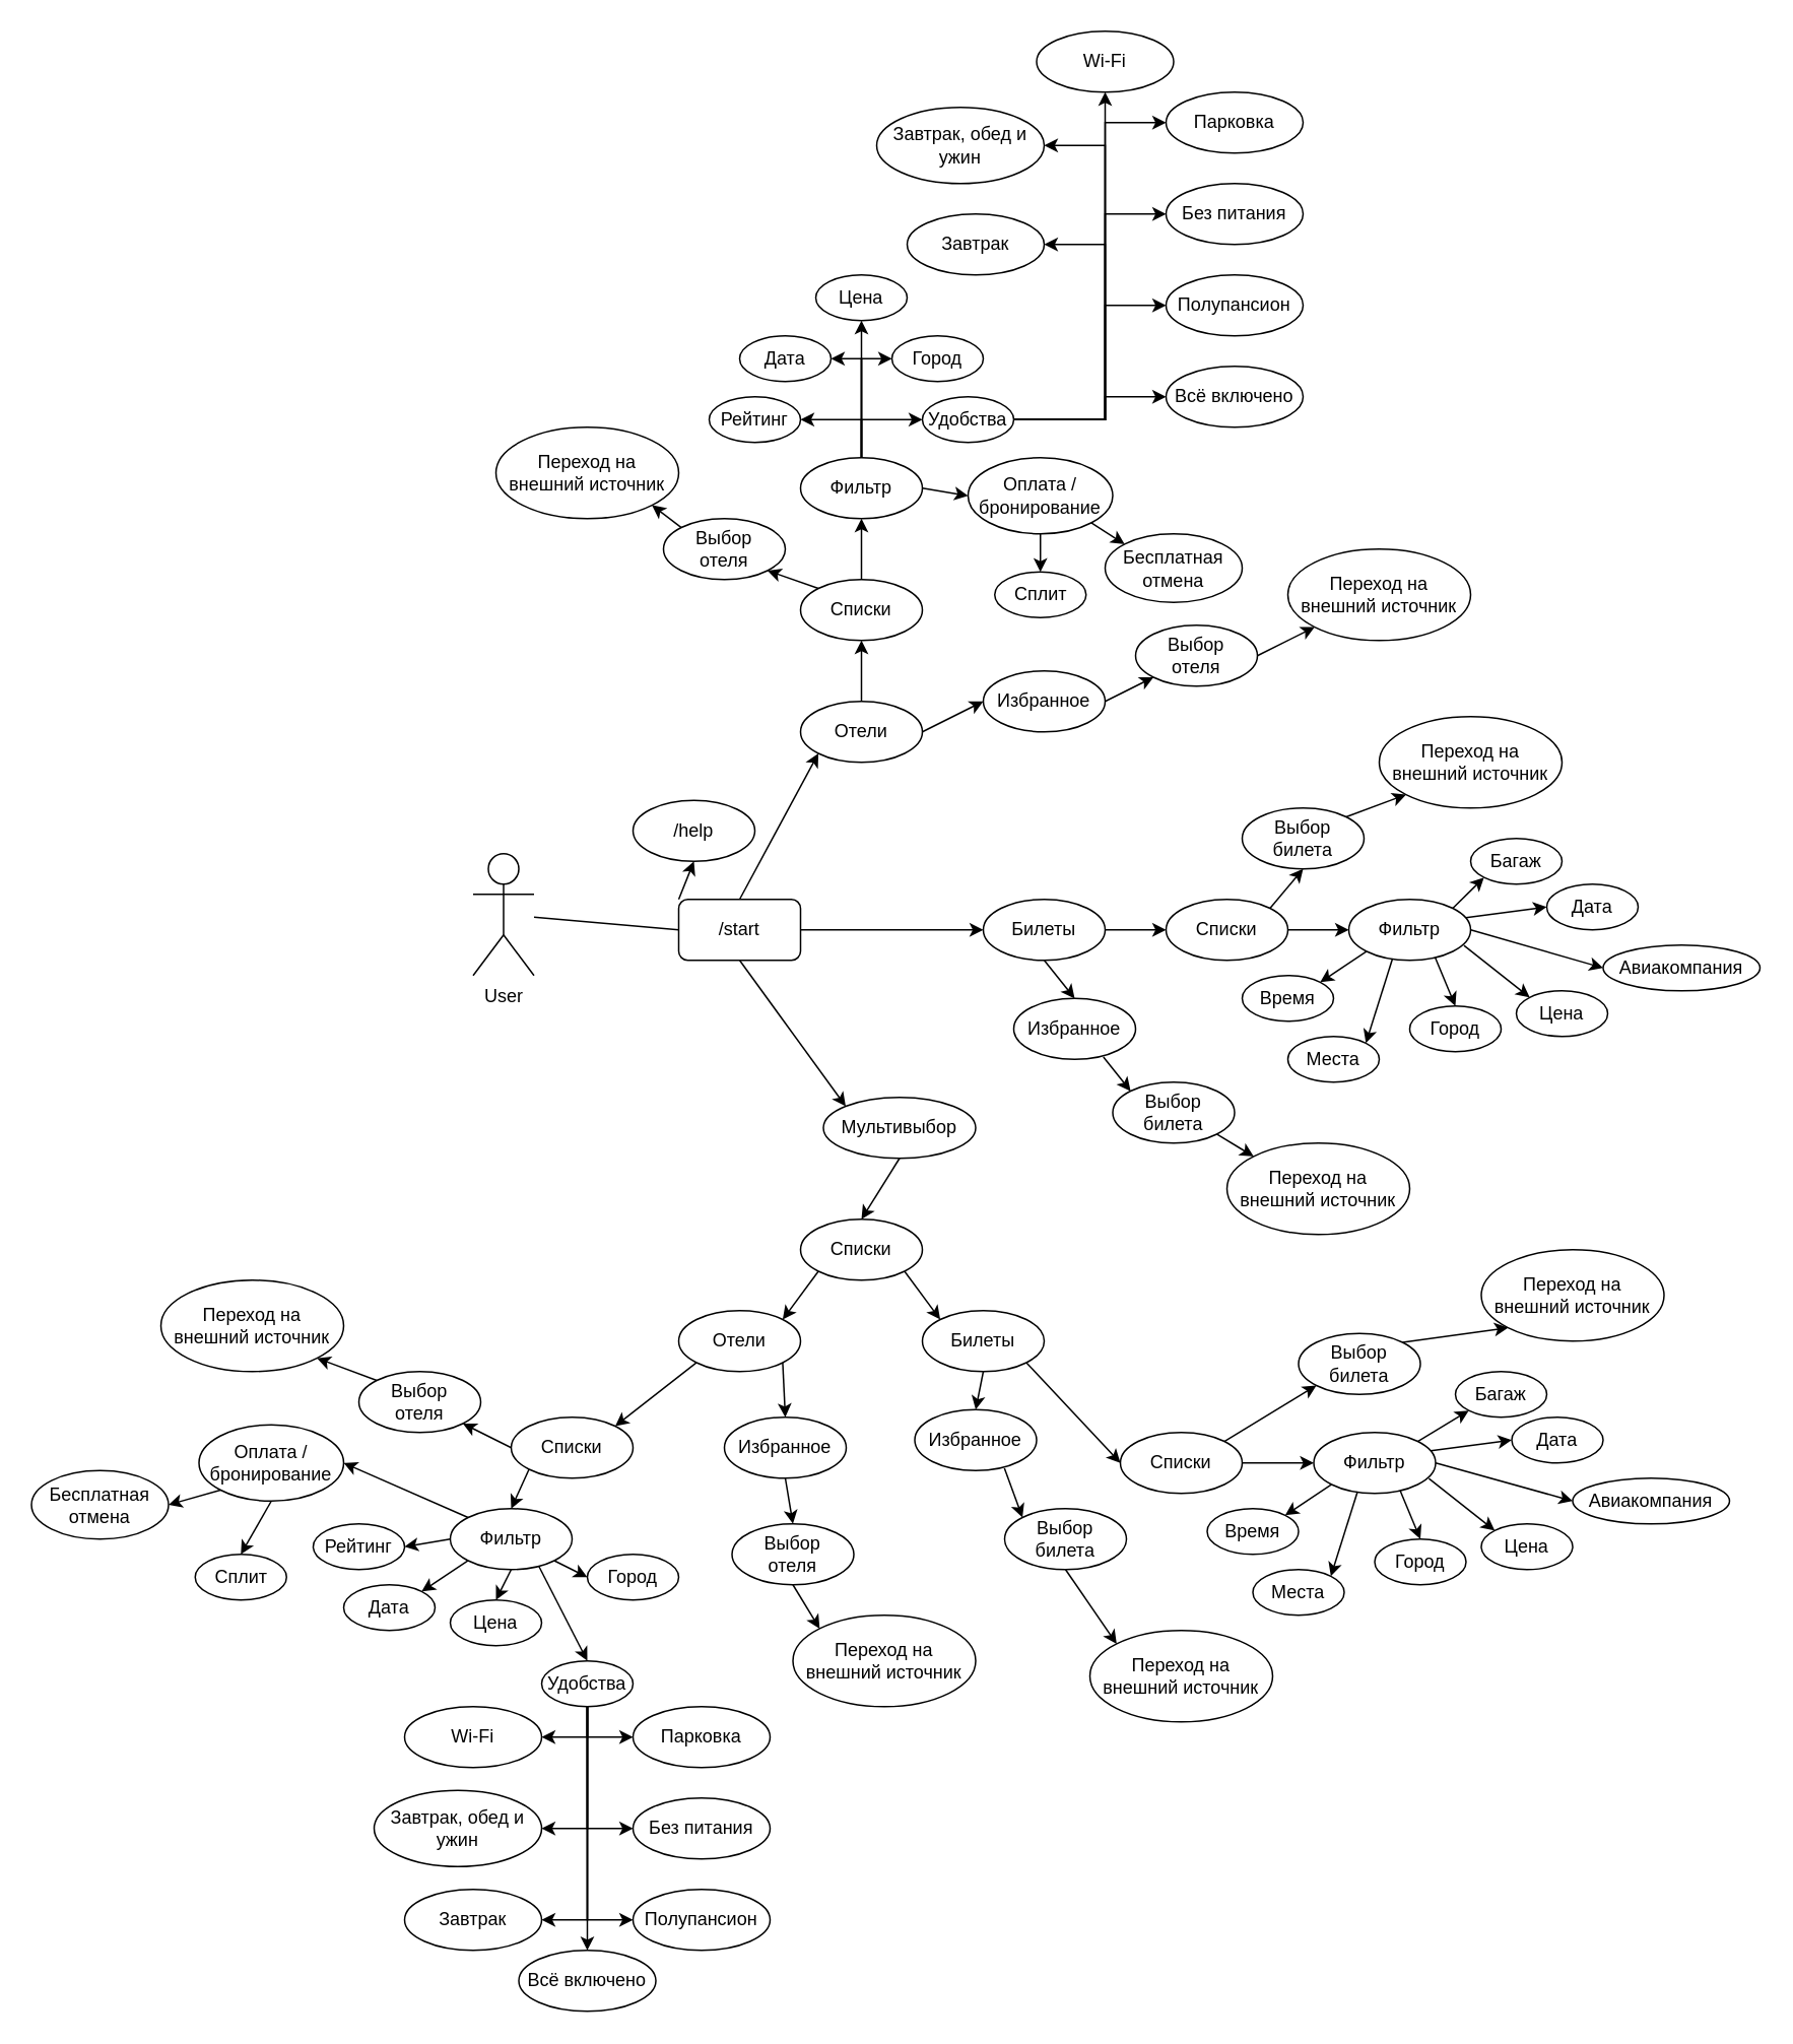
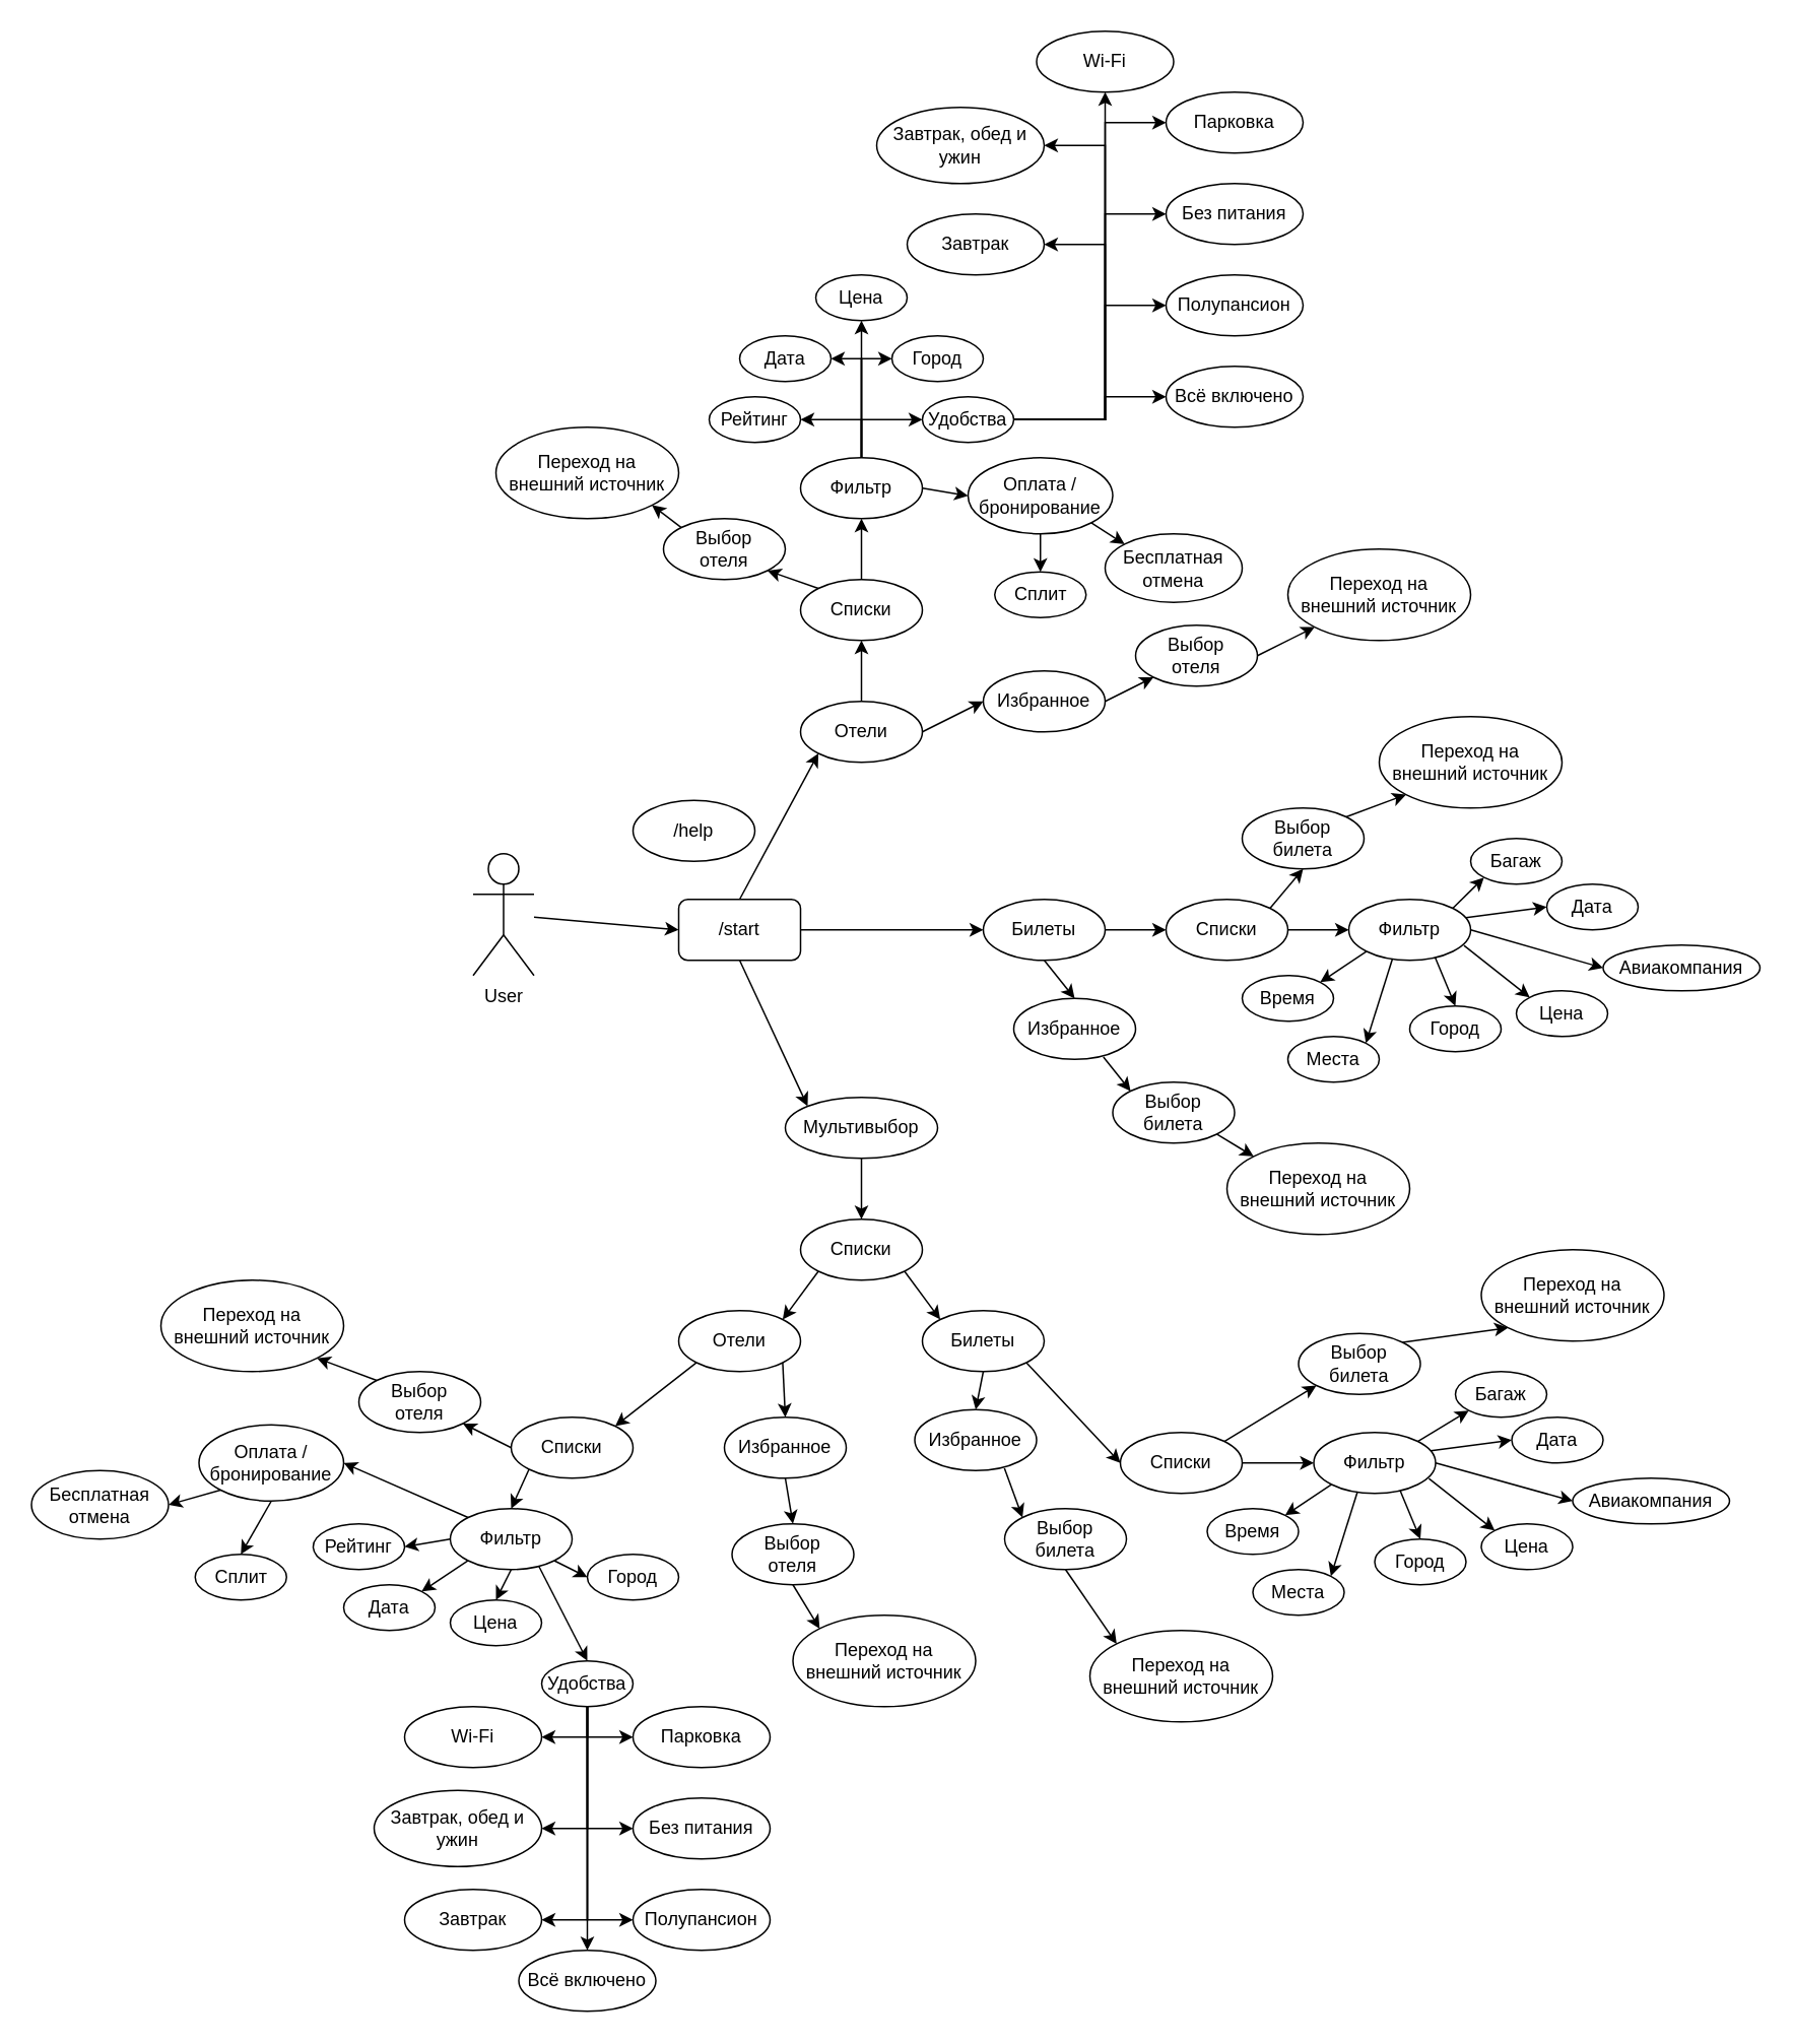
- <mxCell id="162" value="" style="endArrow=classic;html=1;rounded=0;exitX=0;exitY=0;exitDx=0;exitDy=0;entryX=0.5;entryY=1;entryDx=0;entryDy=0;" edge="1" parent="1" source="3" target="161"><mxGeometry width="50" height="50" relative="1" as="geometry"><mxPoint x="415" y="600" as="sourcePoint" /><mxPoint x="465" y="550" as="targetPoint" /></mxGeometry></mxCell>
- <mxCell id="4" value="" style="endArrow=none;html=1;rounded=0;entryX=0;entryY=0.5;entryDx=0;entryDy=0;" parent="1" source="2" target="3" edge="1"><mxGeometry width="50" height="50" relative="1" as="geometry"><mxPoint x="615" y="640" as="sourcePoint" /><mxPoint x="665" y="590" as="targetPoint" /></mxGeometry></mxCell>
+ <mxCell id="4" value="" style="endArrow=classic;html=1;rounded=0;entryX=0;entryY=0.5;entryDx=0;entryDy=0;" parent="1" source="2" target="3" edge="1"><mxGeometry width="50" height="50" relative="1" as="geometry"><mxPoint x="615" y="640" as="sourcePoint" /><mxPoint x="665" y="590" as="targetPoint" /></mxGeometry></mxCell>
- <mxCell id="69" value="Мультивыбор" style="ellipse;whiteSpace=wrap;html=1;" parent="1" vertex="1"><mxGeometry x="540" y="720" width="100" height="40" as="geometry" /></mxCell>
+ <mxCell id="69" value="Мультивыбор" style="ellipse;whiteSpace=wrap;html=1;" parent="1" vertex="1"><mxGeometry x="515" y="720" width="100" height="40" as="geometry" /></mxCell>
